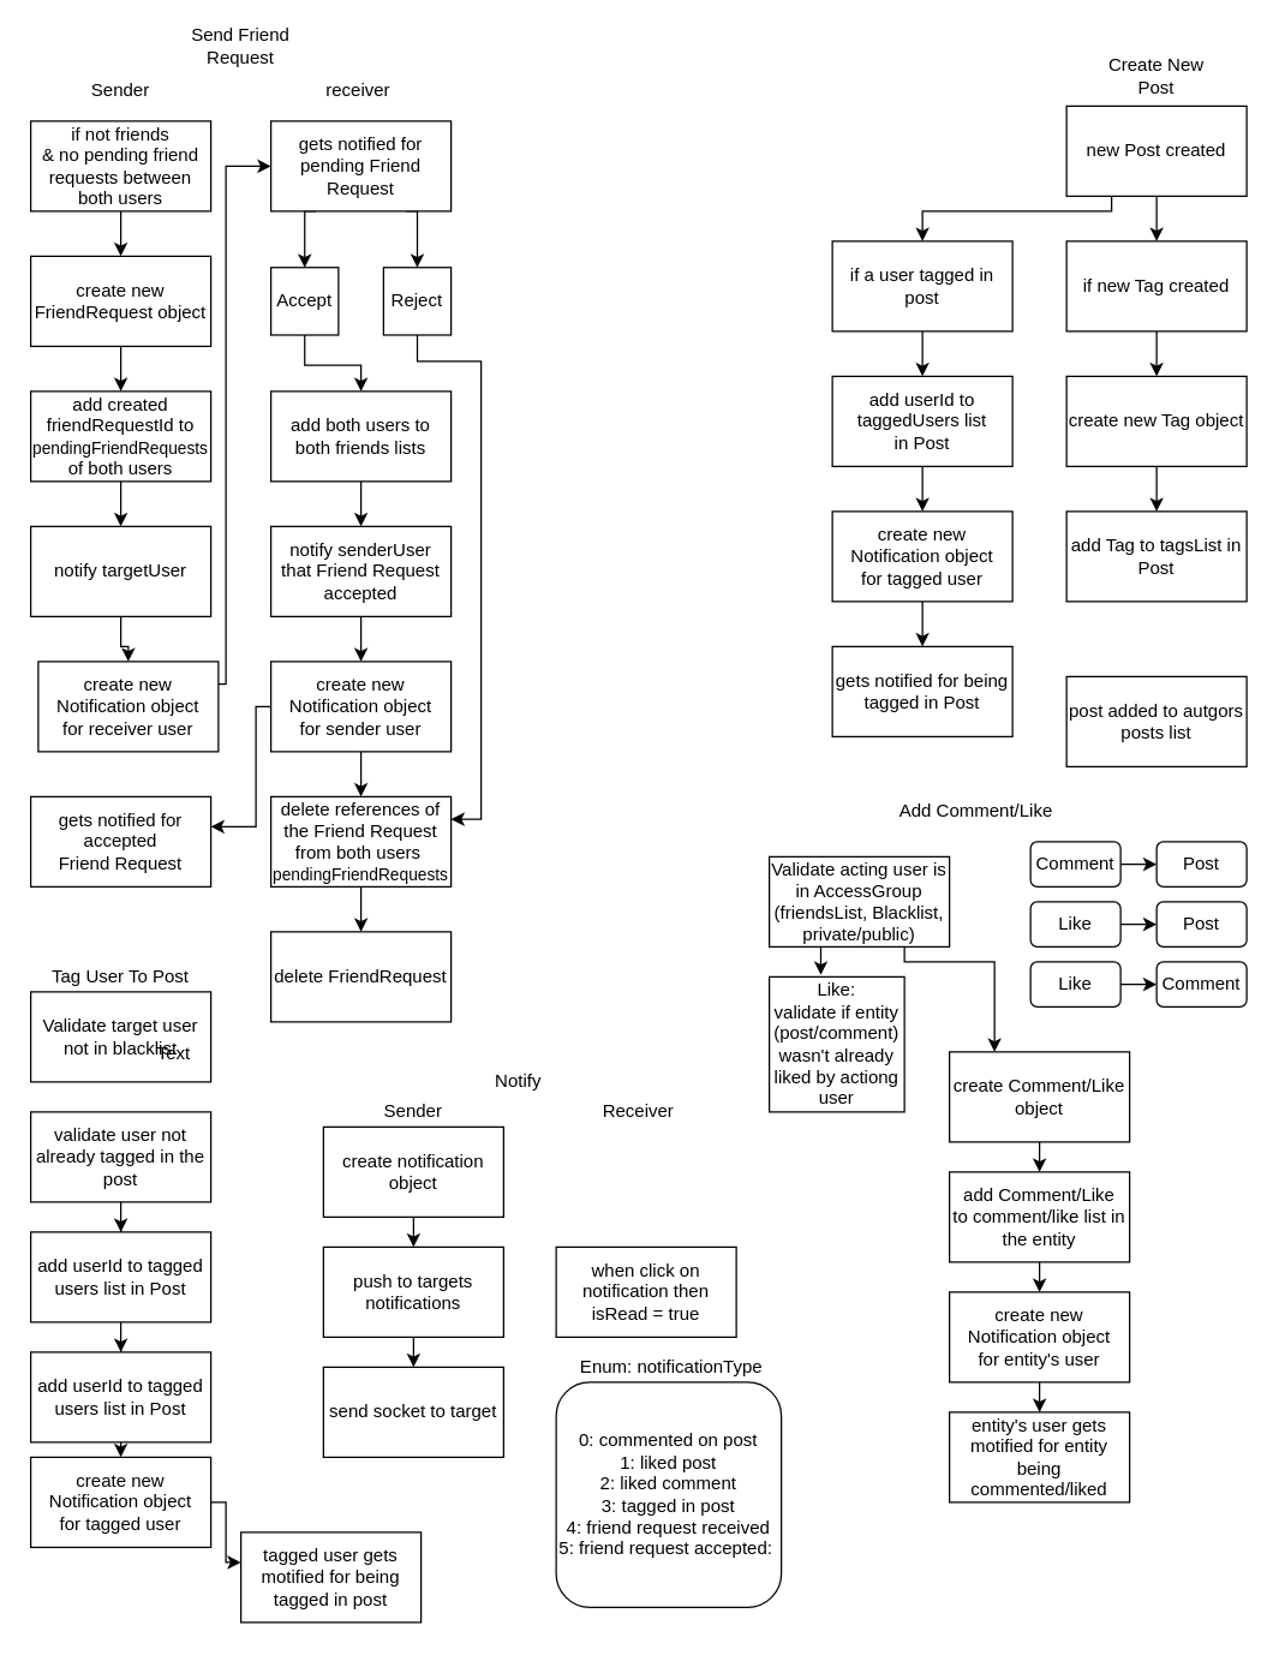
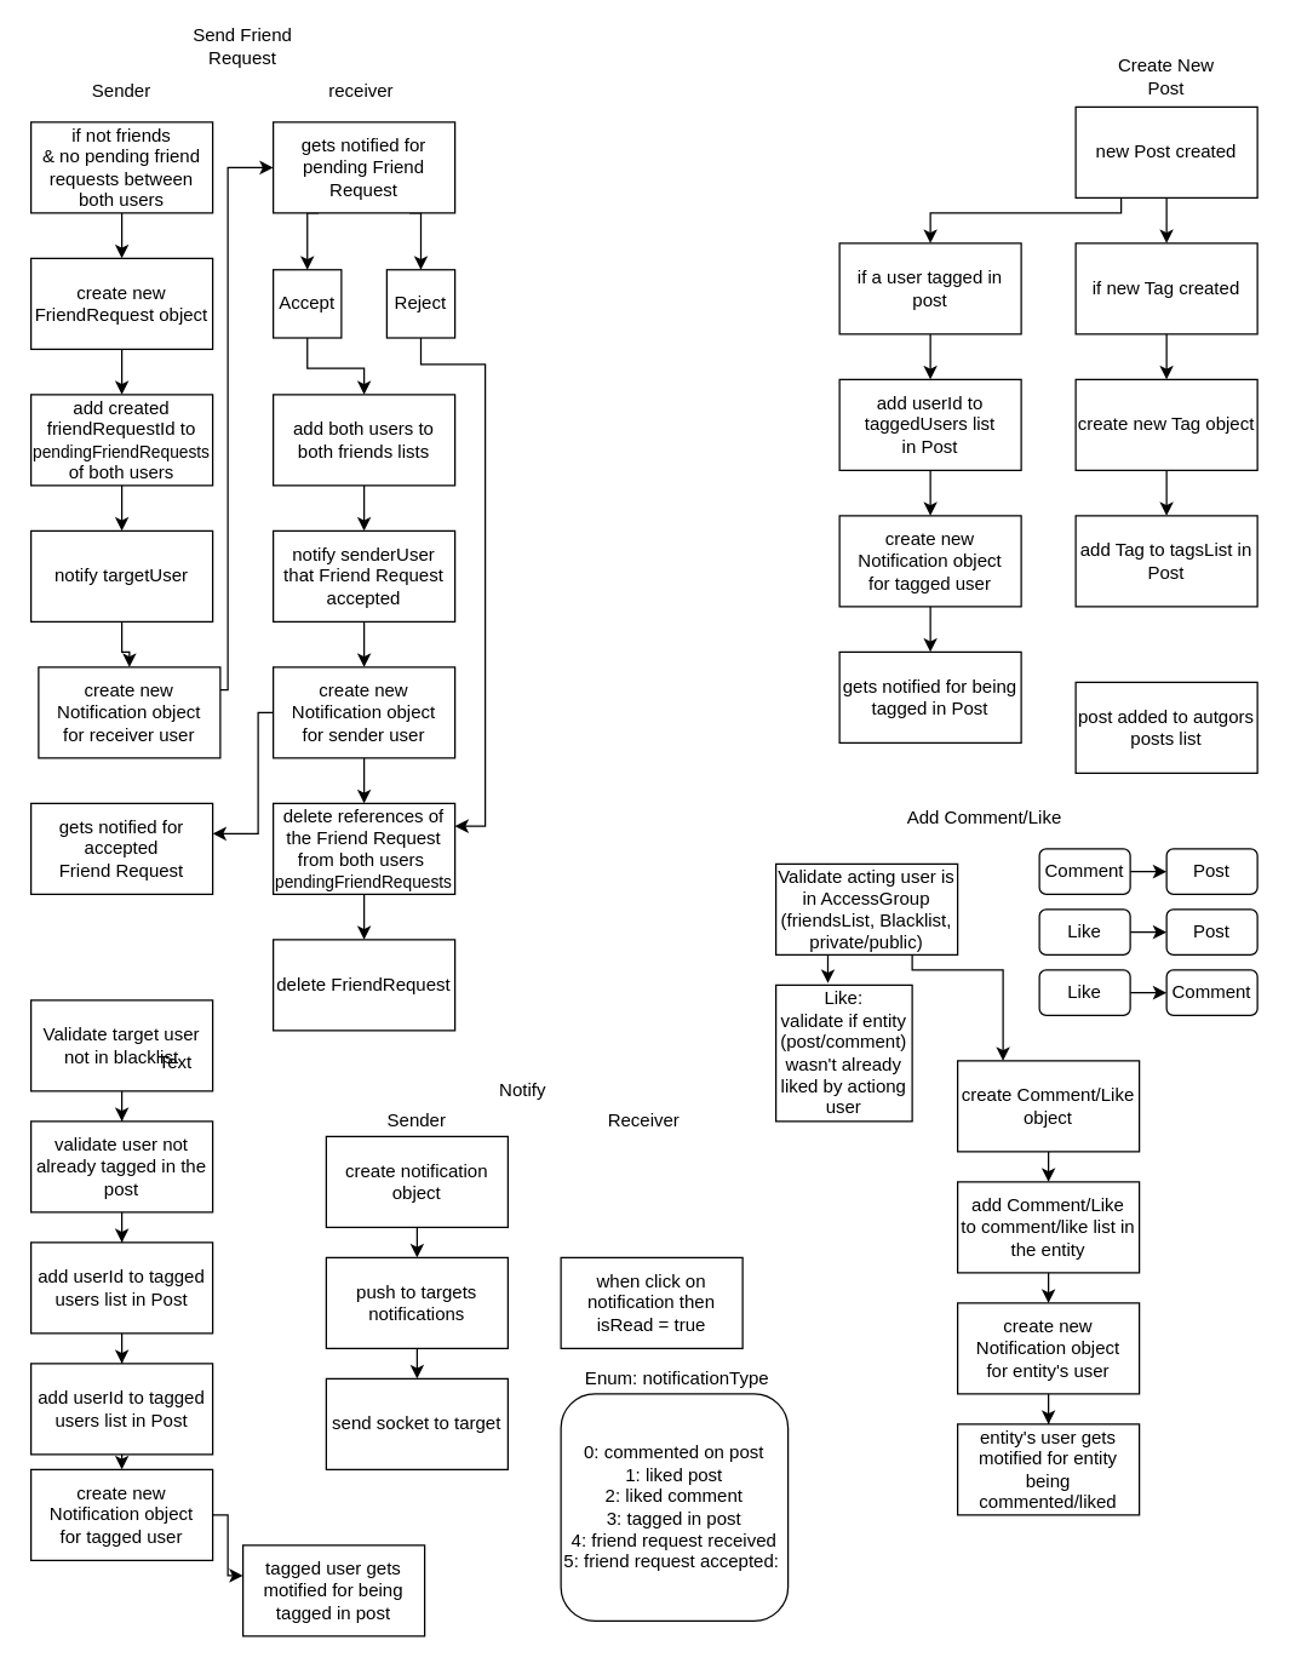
- <mxCell id="71" value="Tag User To Post" style="text;html=1;strokeColor=none;fillColor=none;align=center;verticalAlign=middle;whiteSpace=wrap;rounded=0;" vertex="1" parent="1"><mxGeometry x="20" y="640" width="120" height="20" as="geometry" /></mxCell>
+ <mxCell id="72" value="" style="edgeStyle=orthogonalEdgeStyle;rounded=0;orthogonalLoop=1;jettySize=auto;html=1;" edge="1" parent="1" source="73" target="75"><mxGeometry relative="1" as="geometry" /></mxCell>
